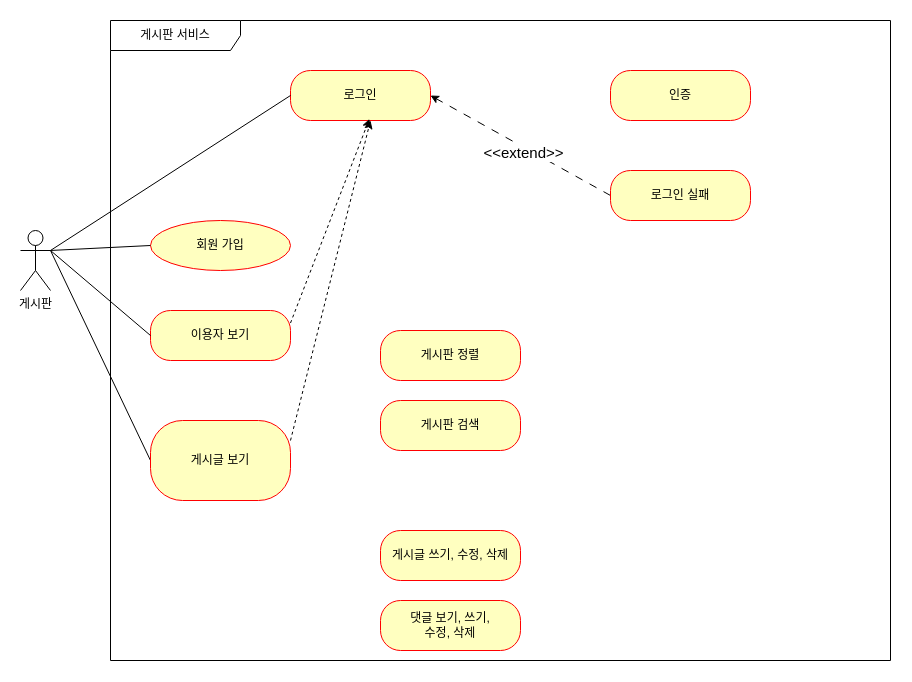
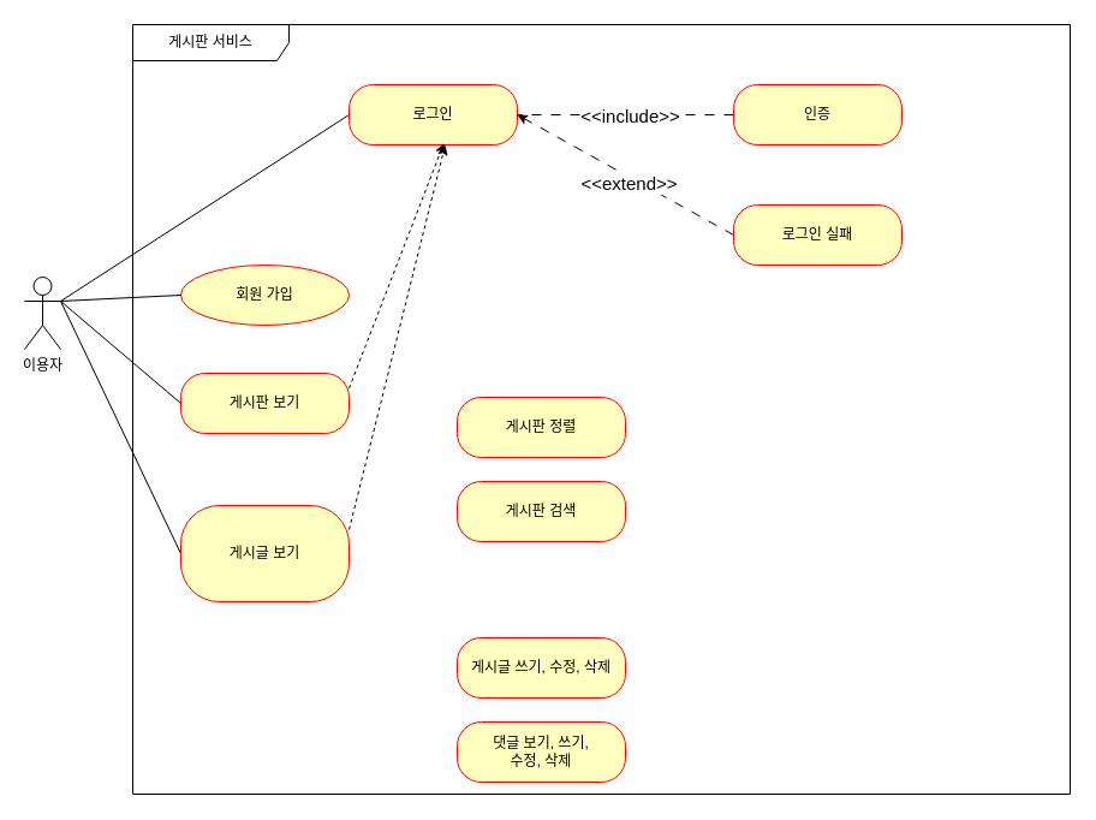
+ <mxCell id="10" style="rounded=0;orthogonalLoop=1;jettySize=auto;html=1;exitX=0;exitY=0.5;exitDx=0;exitDy=0;entryX=1;entryY=0.5;entryDx=0;entryDy=0;endArrow=none;endFill=0;dashed=1;dashPattern=8 8;" edge="1" parent="1" source="12" target="9"><mxGeometry relative="1" as="geometry" /></mxCell>
+ <mxCell id="11" value="&amp;lt;&amp;lt;include&amp;gt;&amp;gt;" style="edgeLabel;html=1;align=center;verticalAlign=middle;resizable=0;points=[];fontSize=15;" vertex="1" connectable="0" parent="10"><mxGeometry x="-0.034" relative="1" as="geometry"><mxPoint as="offset" /></mxGeometry></mxCell>
- <mxCell id="2" value="게시판" style="shape=umlActor;verticalLabelPosition=bottom;verticalAlign=top;html=1;" vertex="1" parent="1"><mxGeometry x="20" y="230" width="30" height="60" as="geometry" /></mxCell>
+ <mxCell id="2" value="이용자" style="shape=umlActor;verticalLabelPosition=bottom;verticalAlign=top;html=1;" vertex="1" parent="1"><mxGeometry x="20" y="230" width="30" height="60" as="geometry" /></mxCell>
- <mxCell id="8" value="이용자 보기" style="rounded=1;whiteSpace=wrap;html=1;arcSize=40;fontColor=#000000;fillColor=#ffffc0;strokeColor=#ff0000;" vertex="1" parent="1"><mxGeometry x="150" y="310" width="140" height="50" as="geometry" /></mxCell>
+ <mxCell id="8" value="게시판 보기" style="rounded=1;whiteSpace=wrap;html=1;arcSize=40;fontColor=#000000;fillColor=#ffffc0;strokeColor=#ff0000;" vertex="1" parent="1"><mxGeometry x="150" y="310" width="140" height="50" as="geometry" /></mxCell>
